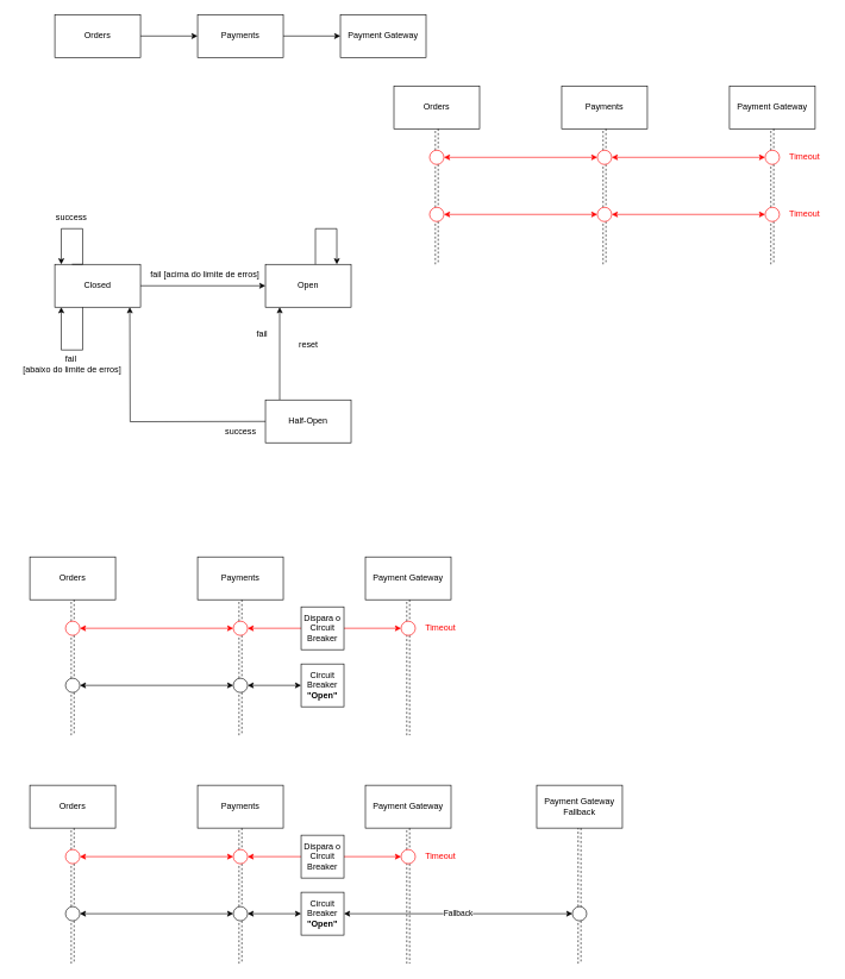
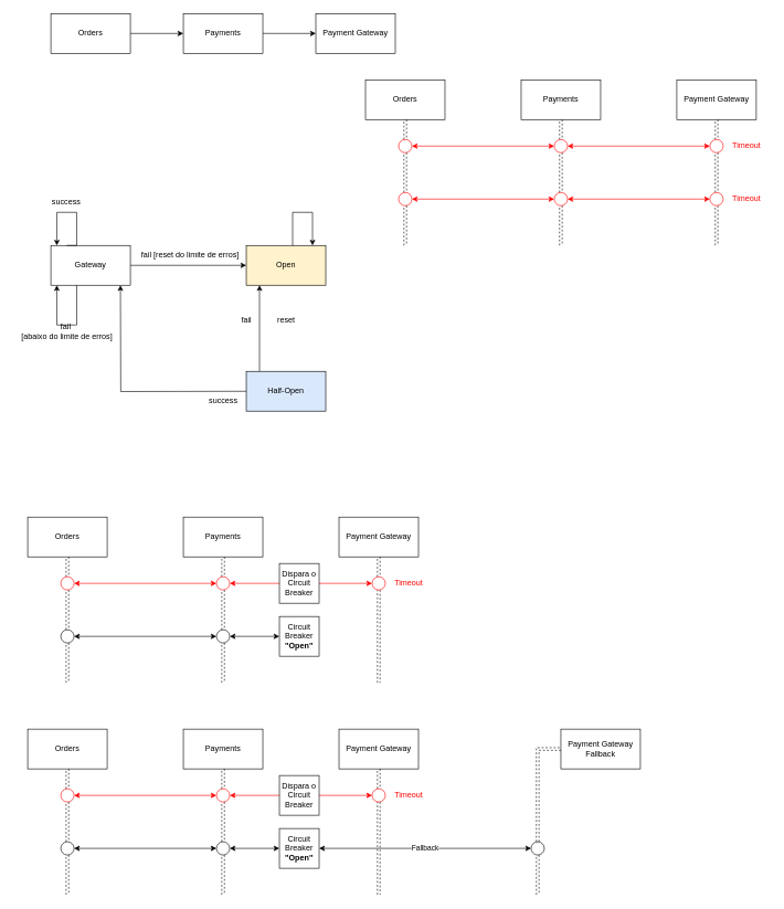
- <mxCell id="17" value="fail [acima do limite de erros]" style="text;html=1;align=center;verticalAlign=middle;resizable=0;points=[];autosize=1;strokeColor=none;fillColor=none;" vertex="1" parent="1"><mxGeometry x="196" y="370" width="180" height="30" as="geometry" /></mxCell>
+ <mxCell id="17" value="fail [reset do limite de erros]" style="text;html=1;align=center;verticalAlign=middle;resizable=0;points=[];autosize=1;strokeColor=none;fillColor=none;" vertex="1" parent="1"><mxGeometry x="196" y="370" width="180" height="30" as="geometry" /></mxCell>
- <mxCell id="8" value="Closed" style="rounded=0;whiteSpace=wrap;html=1;" vertex="1" parent="1"><mxGeometry x="76" y="370" width="120" height="60" as="geometry" /></mxCell>
+ <mxCell id="8" value="Gateway" style="rounded=0;whiteSpace=wrap;html=1;" vertex="1" parent="1"><mxGeometry x="76" y="370" width="120" height="60" as="geometry" /></mxCell>
- <mxCell id="9" value="Open" style="rounded=0;whiteSpace=wrap;html=1;" vertex="1" parent="1"><mxGeometry x="371" y="370" width="120" height="60" as="geometry" /></mxCell>
+ <mxCell id="9" value="Open" style="rounded=0;whiteSpace=wrap;html=1;fillColor=#fff2cc;" vertex="1" parent="1"><mxGeometry x="371" y="370" width="120" height="60" as="geometry" /></mxCell>
- <mxCell id="20" value="fail" style="text;html=1;align=center;verticalAlign=middle;resizable=0;points=[];autosize=1;strokeColor=none;fillColor=none;" vertex="1" parent="1"><mxGeometry x="346" y="453" width="40" height="30" as="geometry" /></mxCell>
+ <mxCell id="20" value="fail" style="text;html=1;align=center;verticalAlign=middle;resizable=0;points=[];autosize=1;strokeColor=none;fillColor=none;" vertex="1" parent="1"><mxGeometry x="351" y="468" width="40" height="30" as="geometry" /></mxCell>
- <mxCell id="16" value="&lt;div&gt;fail&amp;nbsp;&lt;/div&gt;&lt;div&gt;[abaixo do limite de erros]&lt;/div&gt;" style="text;html=1;align=center;verticalAlign=middle;resizable=0;points=[];autosize=1;strokeColor=none;fillColor=none;" vertex="1" parent="1"><mxGeometry x="20" y="490" width="160" height="40" as="geometry" /></mxCell>
+ <mxCell id="16" value="&lt;div&gt;fail&amp;nbsp;&lt;/div&gt;&lt;div&gt;[abaixo do limite de erros]&lt;/div&gt;" style="text;html=1;align=center;verticalAlign=middle;resizable=0;points=[];autosize=1;strokeColor=none;fillColor=none;" vertex="1" parent="1"><mxGeometry x="20" y="480" width="160" height="40" as="geometry" /></mxCell>
- <mxCell id="12" value="Half-Open" style="rounded=0;whiteSpace=wrap;html=1;" vertex="1" parent="1"><mxGeometry x="371" y="560" width="120" height="60" as="geometry" /></mxCell>
+ <mxCell id="12" value="Half-Open" style="rounded=0;whiteSpace=wrap;html=1;fillColor=#dae8fc;" vertex="1" parent="1"><mxGeometry x="371" y="560" width="120" height="60" as="geometry" /></mxCell>
- <mxCell id="71" value="Payment Gateway Fallback" style="rounded=0;whiteSpace=wrap;html=1;" vertex="1" parent="1"><mxGeometry x="751" y="1100" width="120" height="60" as="geometry" /></mxCell>
+ <mxCell id="71" value="Payment Gateway Fallback" style="rounded=0;whiteSpace=wrap;html=1;" vertex="1" parent="1"><mxGeometry x="846" y="1100" width="120" height="60" as="geometry" /></mxCell>
